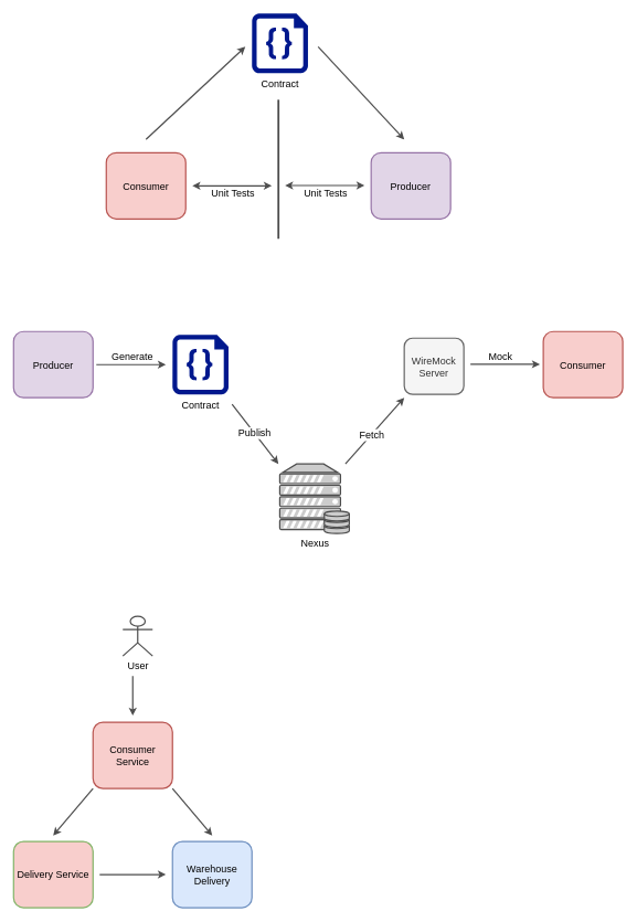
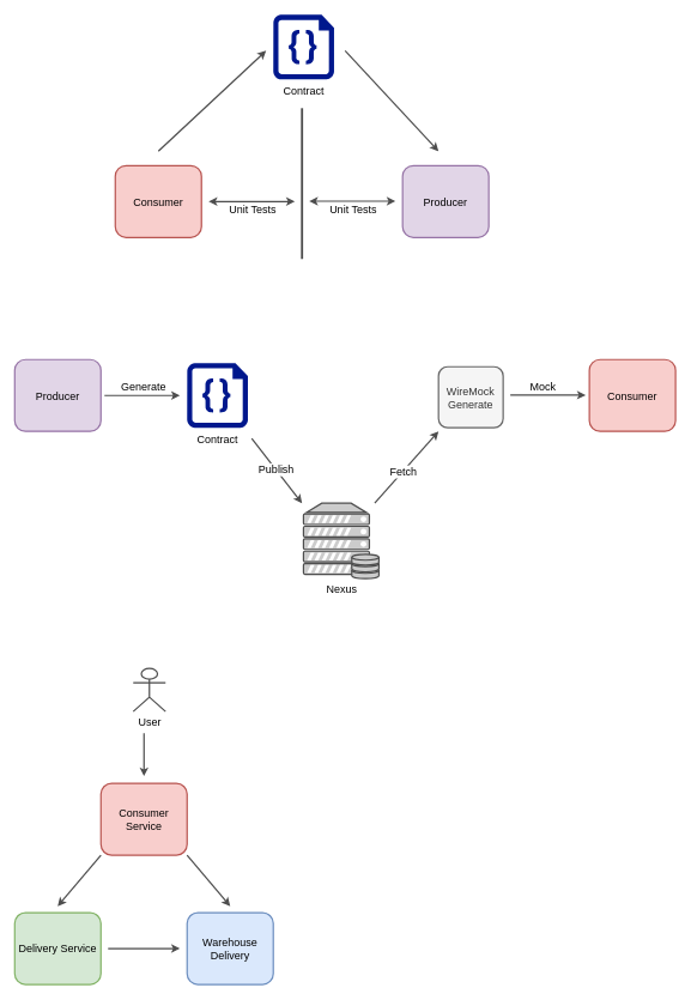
- <mxCell id="16" value="WireMock&lt;br&gt;Server" style="rounded=1;whiteSpace=wrap;html=1;fontSize=15;strokeWidth=2;fillColor=#f5f5f5;strokeColor=#666666;fontColor=#333333;" vertex="1" parent="1"><mxGeometry x="610" y="510" width="90" height="85" as="geometry" /></mxCell>
+ <mxCell id="16" value="WireMock&lt;br&gt;Generate" style="rounded=1;whiteSpace=wrap;html=1;fontSize=15;strokeWidth=2;fillColor=#f5f5f5;strokeColor=#666666;fontColor=#333333;" vertex="1" parent="1"><mxGeometry x="610" y="510" width="90" height="85" as="geometry" /></mxCell>
- <mxCell id="27" value="Delivery Service" style="rounded=1;whiteSpace=wrap;html=1;fontSize=15;strokeWidth=2;fillColor=#f8cecc;strokeColor=#82b366;" vertex="1" parent="1"><mxGeometry x="20" y="1270" width="120" height="100" as="geometry" /></mxCell>
+ <mxCell id="27" value="Delivery Service" style="rounded=1;whiteSpace=wrap;html=1;fontSize=15;strokeWidth=2;fillColor=#d5e8d4;strokeColor=#82b366;" vertex="1" parent="1"><mxGeometry x="20" y="1270" width="120" height="100" as="geometry" /></mxCell>
